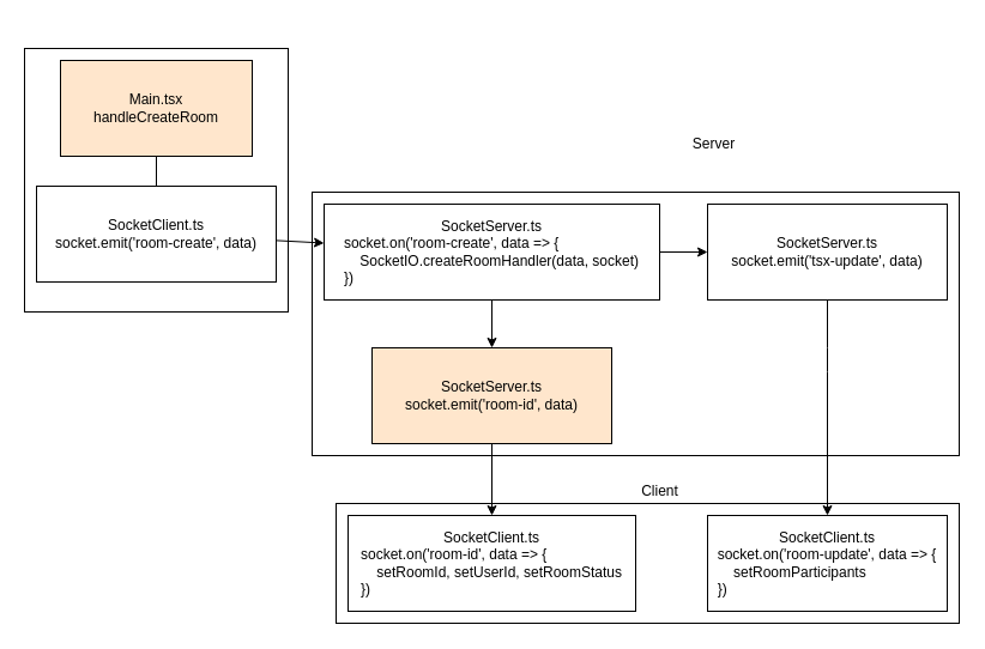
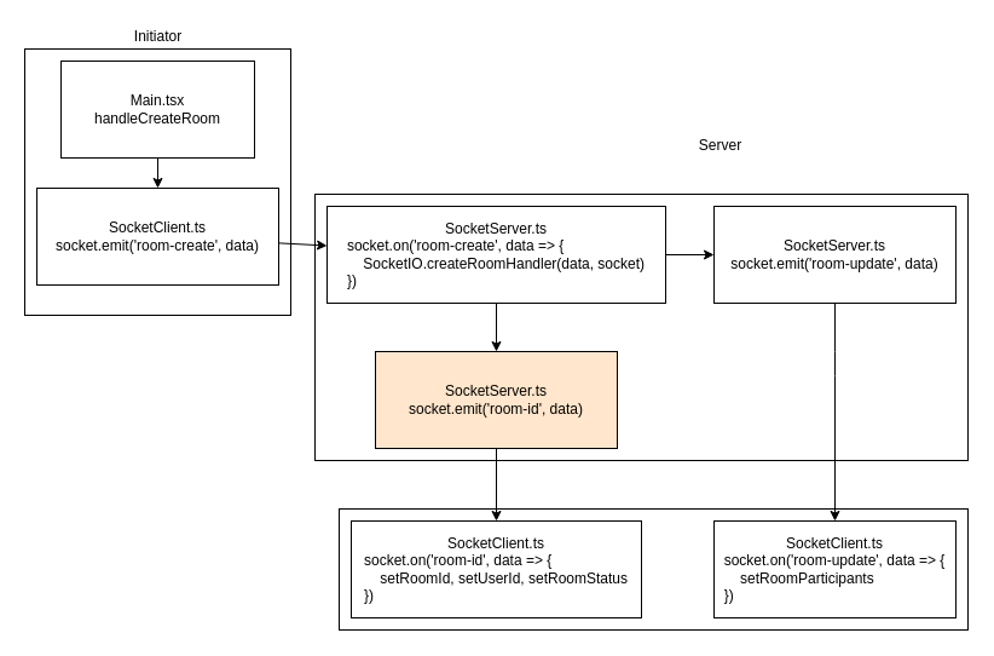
+ <mxCell id="12" value="Initiator" style="text;html=1;align=center;verticalAlign=middle;resizable=0;points=[];autosize=1;strokeColor=none;fillColor=none;" vertex="1" parent="1"><mxGeometry x="105" y="20" width="50" height="20" as="geometry" /></mxCell>
- <mxCell id="6" value="Main.tsx&lt;br&gt;handleCreateRoom" style="rounded=0;whiteSpace=wrap;html=1;fillColor=#ffe6cc;" vertex="1" parent="1"><mxGeometry x="50" y="50" width="160" height="80" as="geometry" /></mxCell>
+ <mxCell id="6" value="Main.tsx&lt;br&gt;handleCreateRoom" style="rounded=0;whiteSpace=wrap;html=1;" vertex="1" parent="1"><mxGeometry x="50" y="50" width="160" height="80" as="geometry" /></mxCell>
- <mxCell id="5" value="" style="edgeStyle=none;html=1;endArrow=none;" edge="1" parent="1" source="6" target="8"><mxGeometry relative="1" as="geometry" /></mxCell>
+ <mxCell id="5" value="" style="edgeStyle=none;html=1;" edge="1" parent="1" source="6" target="8"><mxGeometry relative="1" as="geometry" /></mxCell>
- <mxCell id="17" value="SocketServer.ts&lt;br&gt;socket.emit('tsx-update', data)" style="whiteSpace=wrap;html=1;" vertex="1" parent="1"><mxGeometry x="590" y="170" width="200" height="80" as="geometry" /></mxCell>
+ <mxCell id="17" value="SocketServer.ts&lt;br&gt;socket.emit('room-update', data)" style="whiteSpace=wrap;html=1;" vertex="1" parent="1"><mxGeometry x="590" y="170" width="200" height="80" as="geometry" /></mxCell>
- <mxCell id="20" value="Client" style="text;html=1;align=center;verticalAlign=middle;resizable=0;points=[];autosize=1;strokeColor=none;fillColor=none;" vertex="1" parent="1"><mxGeometry x="525" y="400" width="50" height="20" as="geometry" /></mxCell>
